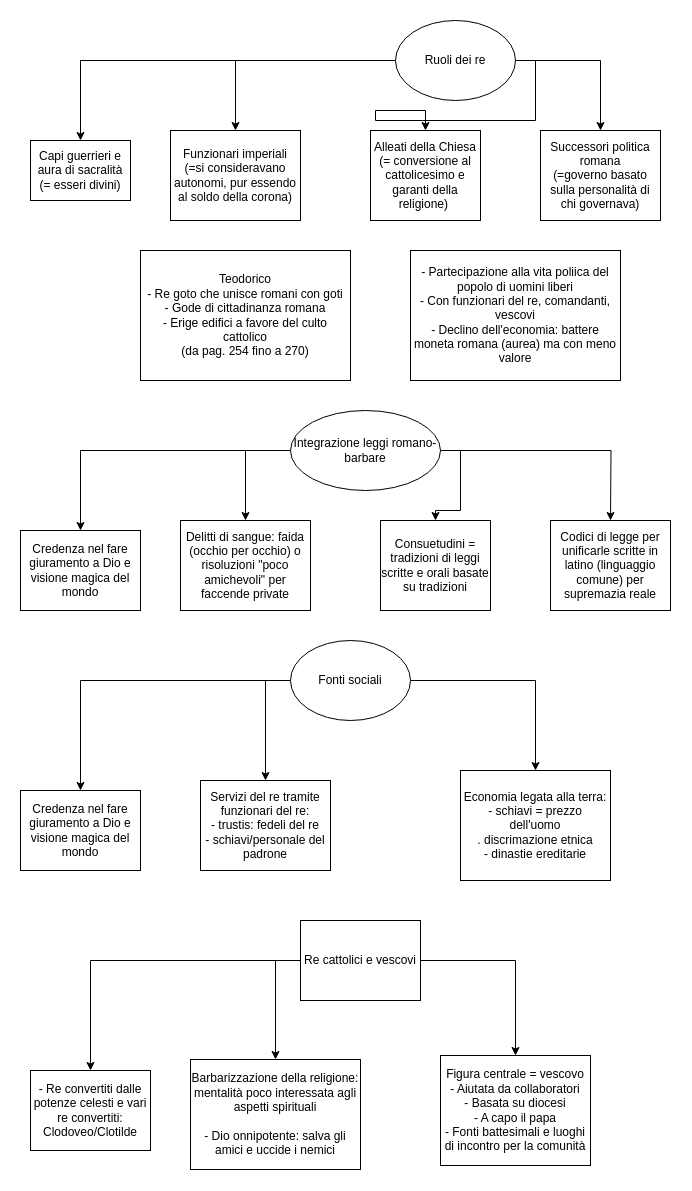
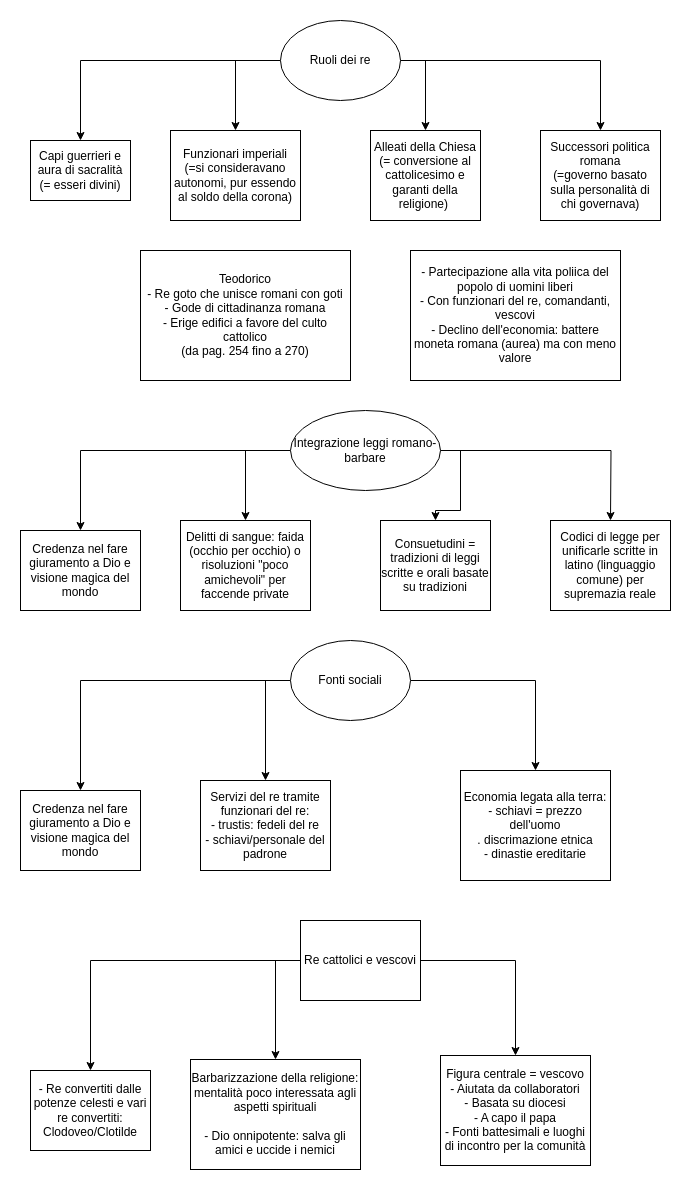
- <mxCell id="6" value="Ruoli dei re" style="ellipse;whiteSpace=wrap;html=1;" parent="1" vertex="1"><mxGeometry x="395" y="20" width="120" height="80" as="geometry" /></mxCell>
+ <mxCell id="6" value="Ruoli dei re" style="ellipse;whiteSpace=wrap;html=1;" parent="1" vertex="1"><mxGeometry x="280" y="20" width="120" height="80" as="geometry" /></mxCell>
